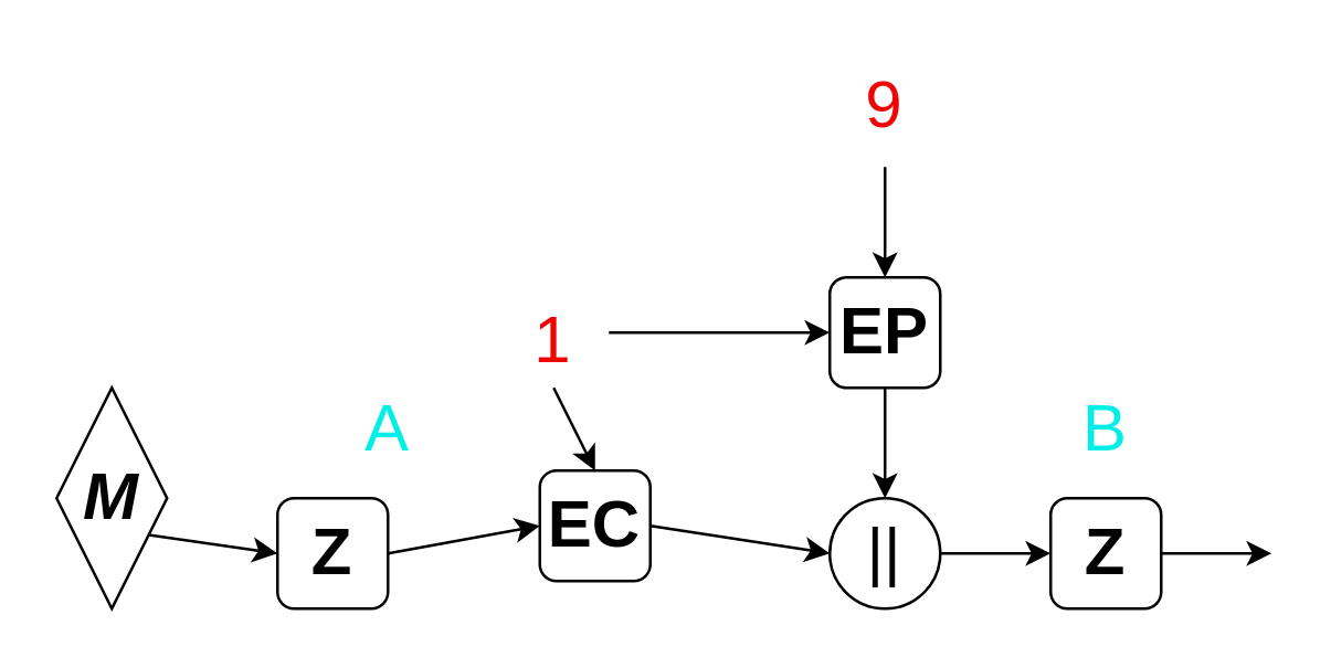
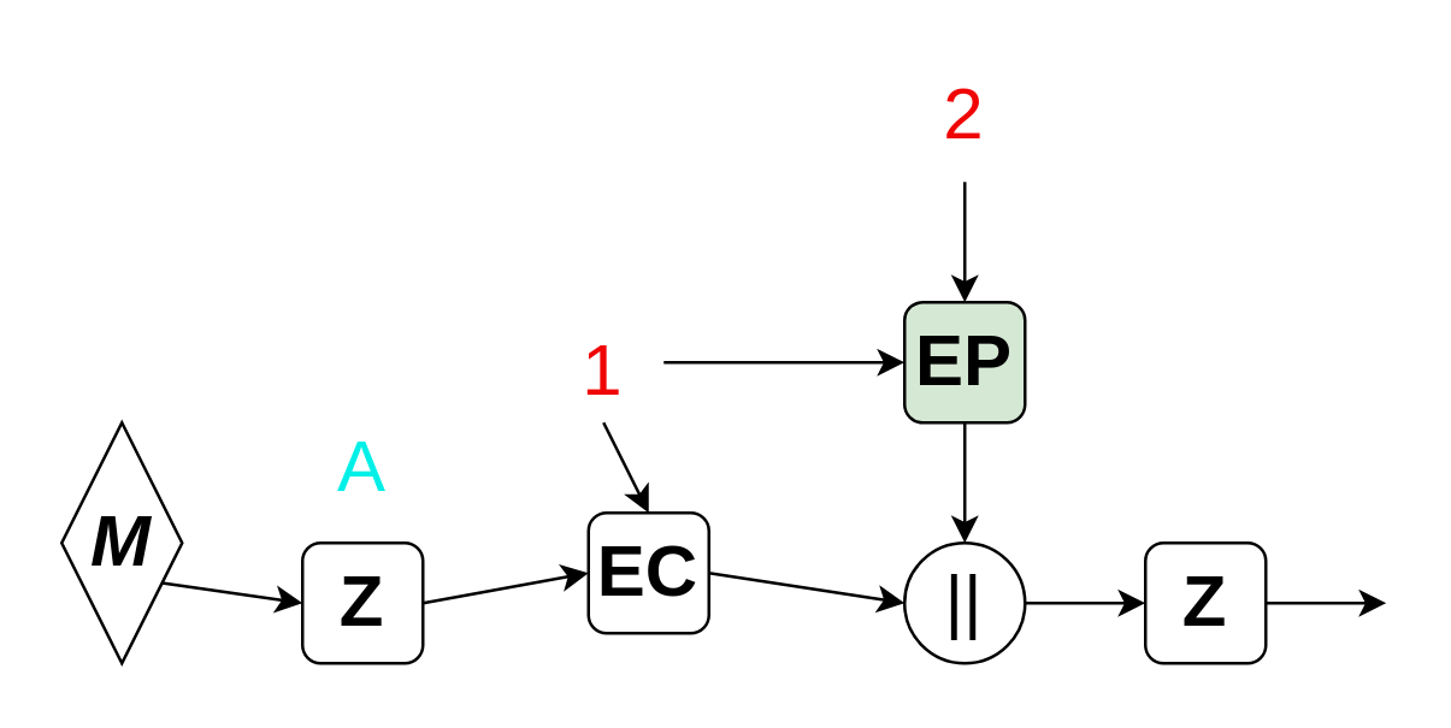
- <mxCell id="19" value="&lt;font color=&quot;#f00505&quot;&gt;9&lt;/font&gt;" style="text;html=1;strokeColor=none;fillColor=none;align=center;verticalAlign=middle;whiteSpace=wrap;rounded=0;fontSize=24;fontColor=#00F0E8;" vertex="1" parent="1"><mxGeometry x="300" y="20" width="40" height="35" as="geometry" /></mxCell>
+ <mxCell id="19" value="&lt;font color=&quot;#f00505&quot;&gt;2&lt;/font&gt;" style="text;html=1;strokeColor=none;fillColor=none;align=center;verticalAlign=middle;whiteSpace=wrap;rounded=0;fontSize=24;fontColor=#00F0E8;" vertex="1" parent="1"><mxGeometry x="300" y="20" width="40" height="35" as="geometry" /></mxCell>
- <mxCell id="6" value="&lt;b&gt;EP&lt;/b&gt;" style="rounded=1;whiteSpace=wrap;html=1;fontSize=24;" vertex="1" parent="1"><mxGeometry x="300" y="100" width="40" height="40" as="geometry" /></mxCell>
+ <mxCell id="6" value="&lt;b&gt;EP&lt;/b&gt;" style="rounded=1;whiteSpace=wrap;html=1;fontSize=24;fillColor=#d5e8d4;" vertex="1" parent="1"><mxGeometry x="300" y="100" width="40" height="40" as="geometry" /></mxCell>
- <mxCell id="4" value="A" style="text;html=1;strokeColor=none;fillColor=none;align=center;verticalAlign=middle;whiteSpace=wrap;rounded=0;fontSize=24;fontColor=#00F0E8;" vertex="1" parent="1"><mxGeometry x="120" y="140" width="40" height="30" as="geometry" /></mxCell>
+ <mxCell id="4" value="A" style="text;html=1;strokeColor=none;fillColor=none;align=center;verticalAlign=middle;whiteSpace=wrap;rounded=0;fontSize=24;fontColor=#00F0E8;" vertex="1" parent="1"><mxGeometry x="100" y="140" width="40" height="30" as="geometry" /></mxCell>
- <mxCell id="9" value="B" style="text;html=1;strokeColor=none;fillColor=none;align=center;verticalAlign=middle;whiteSpace=wrap;rounded=0;fontSize=24;fontColor=#00F0E8;" vertex="1" parent="1"><mxGeometry x="380" y="140" width="40" height="30" as="geometry" /></mxCell>
